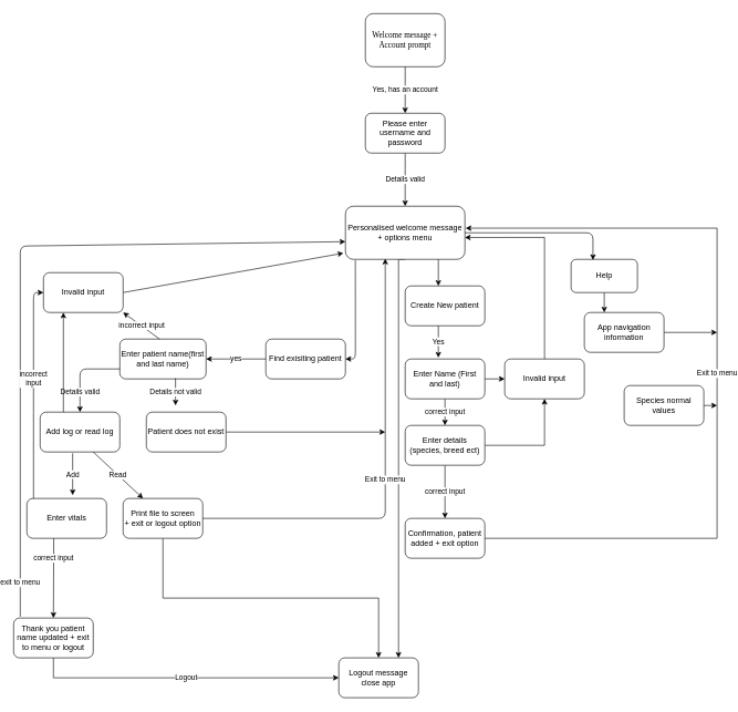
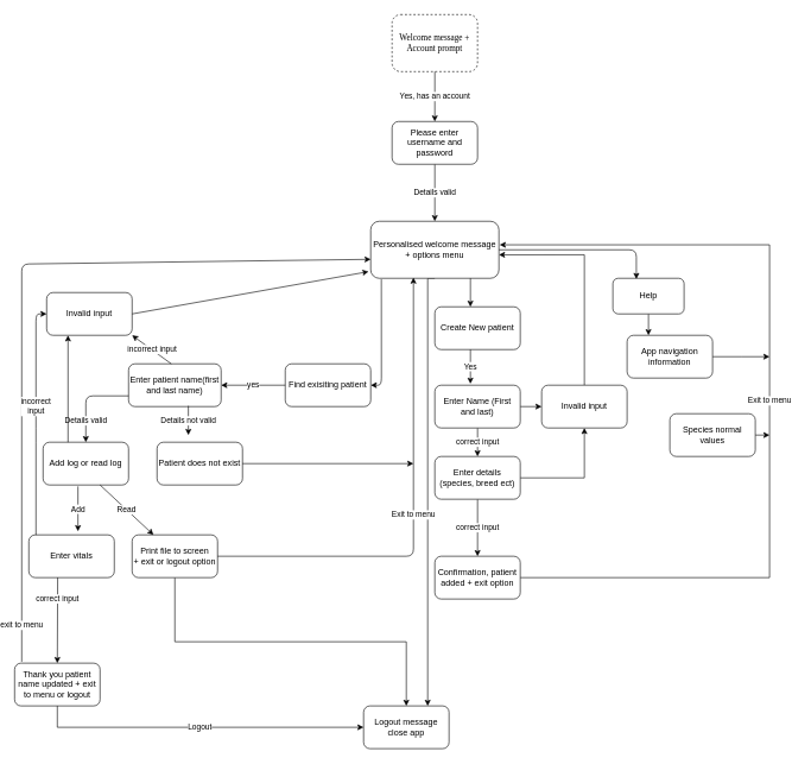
- <mxCell id="2" value="Welcome message + Account prompt" style="rounded=1;whiteSpace=wrap;html=1;shadow=0;labelBackgroundColor=none;strokeWidth=1;fontFamily=Verdana;fontSize=12;align=center;" parent="1" vertex="1"><mxGeometry x="550" y="20" width="120" height="80" as="geometry" /></mxCell>
+ <mxCell id="2" value="Welcome message + Account prompt" style="rounded=1;whiteSpace=wrap;html=1;shadow=0;labelBackgroundColor=none;strokeWidth=1;fontFamily=Verdana;fontSize=12;align=center;dashed=1;" parent="1" vertex="1"><mxGeometry x="550" y="20" width="120" height="80" as="geometry" /></mxCell>
